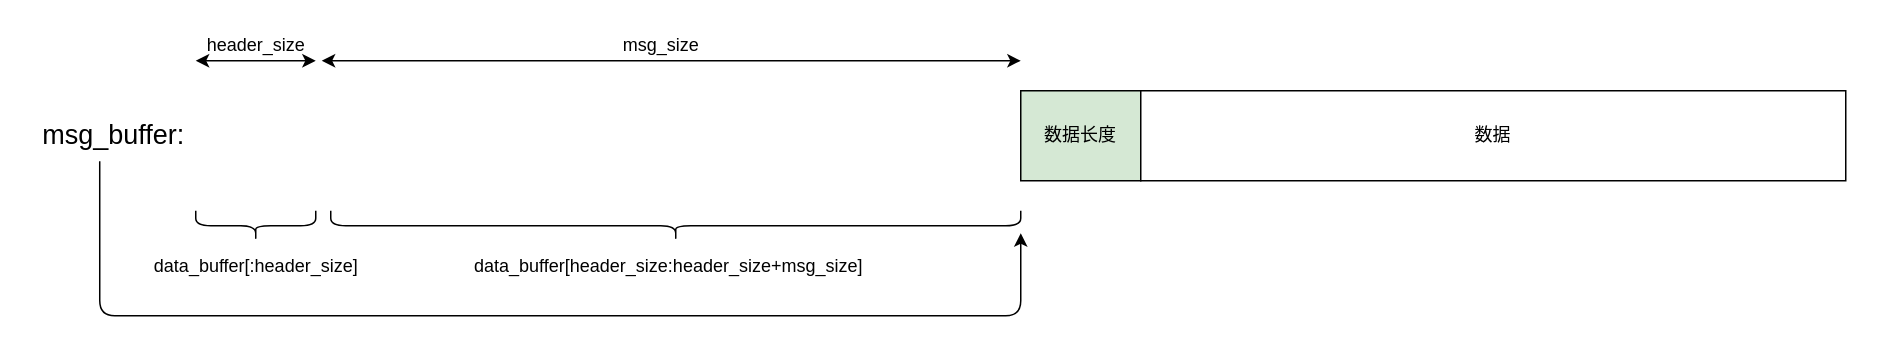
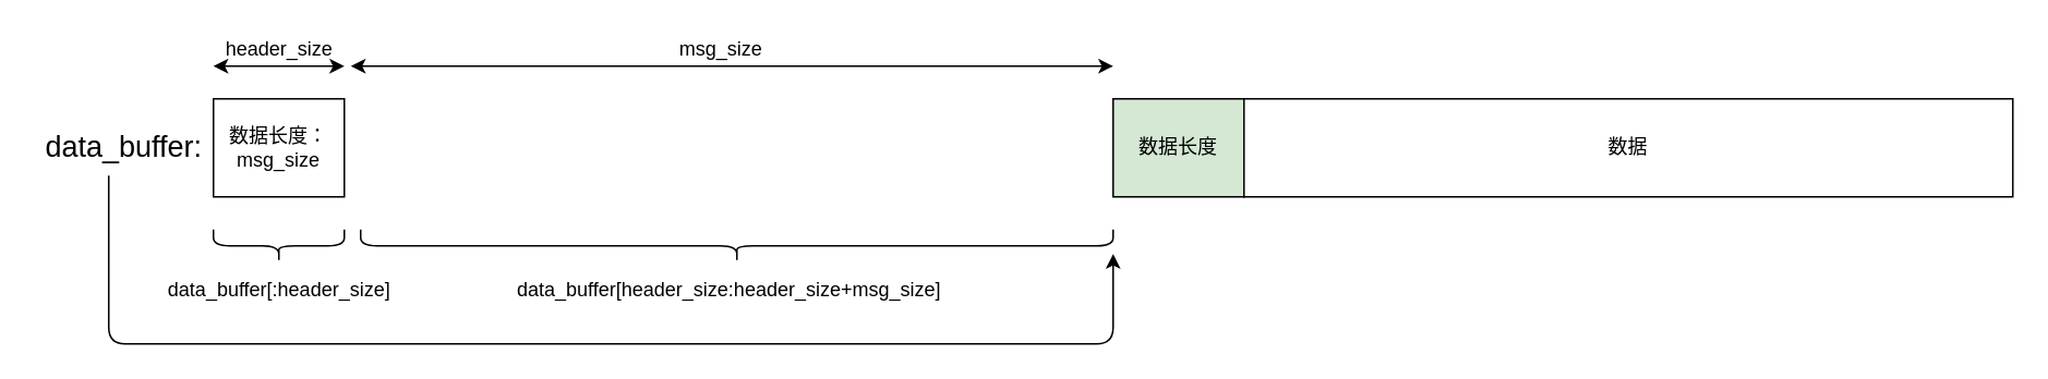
- <mxCell id="5" value="msg_buffer:" style="text;html=1;align=center;verticalAlign=middle;resizable=0;points=[];autosize=1;strokeColor=none;fillColor=none;fontSize=18;" vertex="1" parent="1"><mxGeometry x="20" y="75" width="110" height="30" as="geometry" /></mxCell>
+ <mxCell id="5" value="data_buffer:" style="text;html=1;align=center;verticalAlign=middle;resizable=0;points=[];autosize=1;strokeColor=none;fillColor=none;fontSize=18;" vertex="1" parent="1"><mxGeometry x="20" y="75" width="110" height="30" as="geometry" /></mxCell>
+ <mxCell id="2" value="数据长度：&lt;br&gt;msg_size" style="rounded=0;whiteSpace=wrap;html=1;" vertex="1" parent="1"><mxGeometry x="130" y="60" width="80" height="60" as="geometry" /></mxCell>
